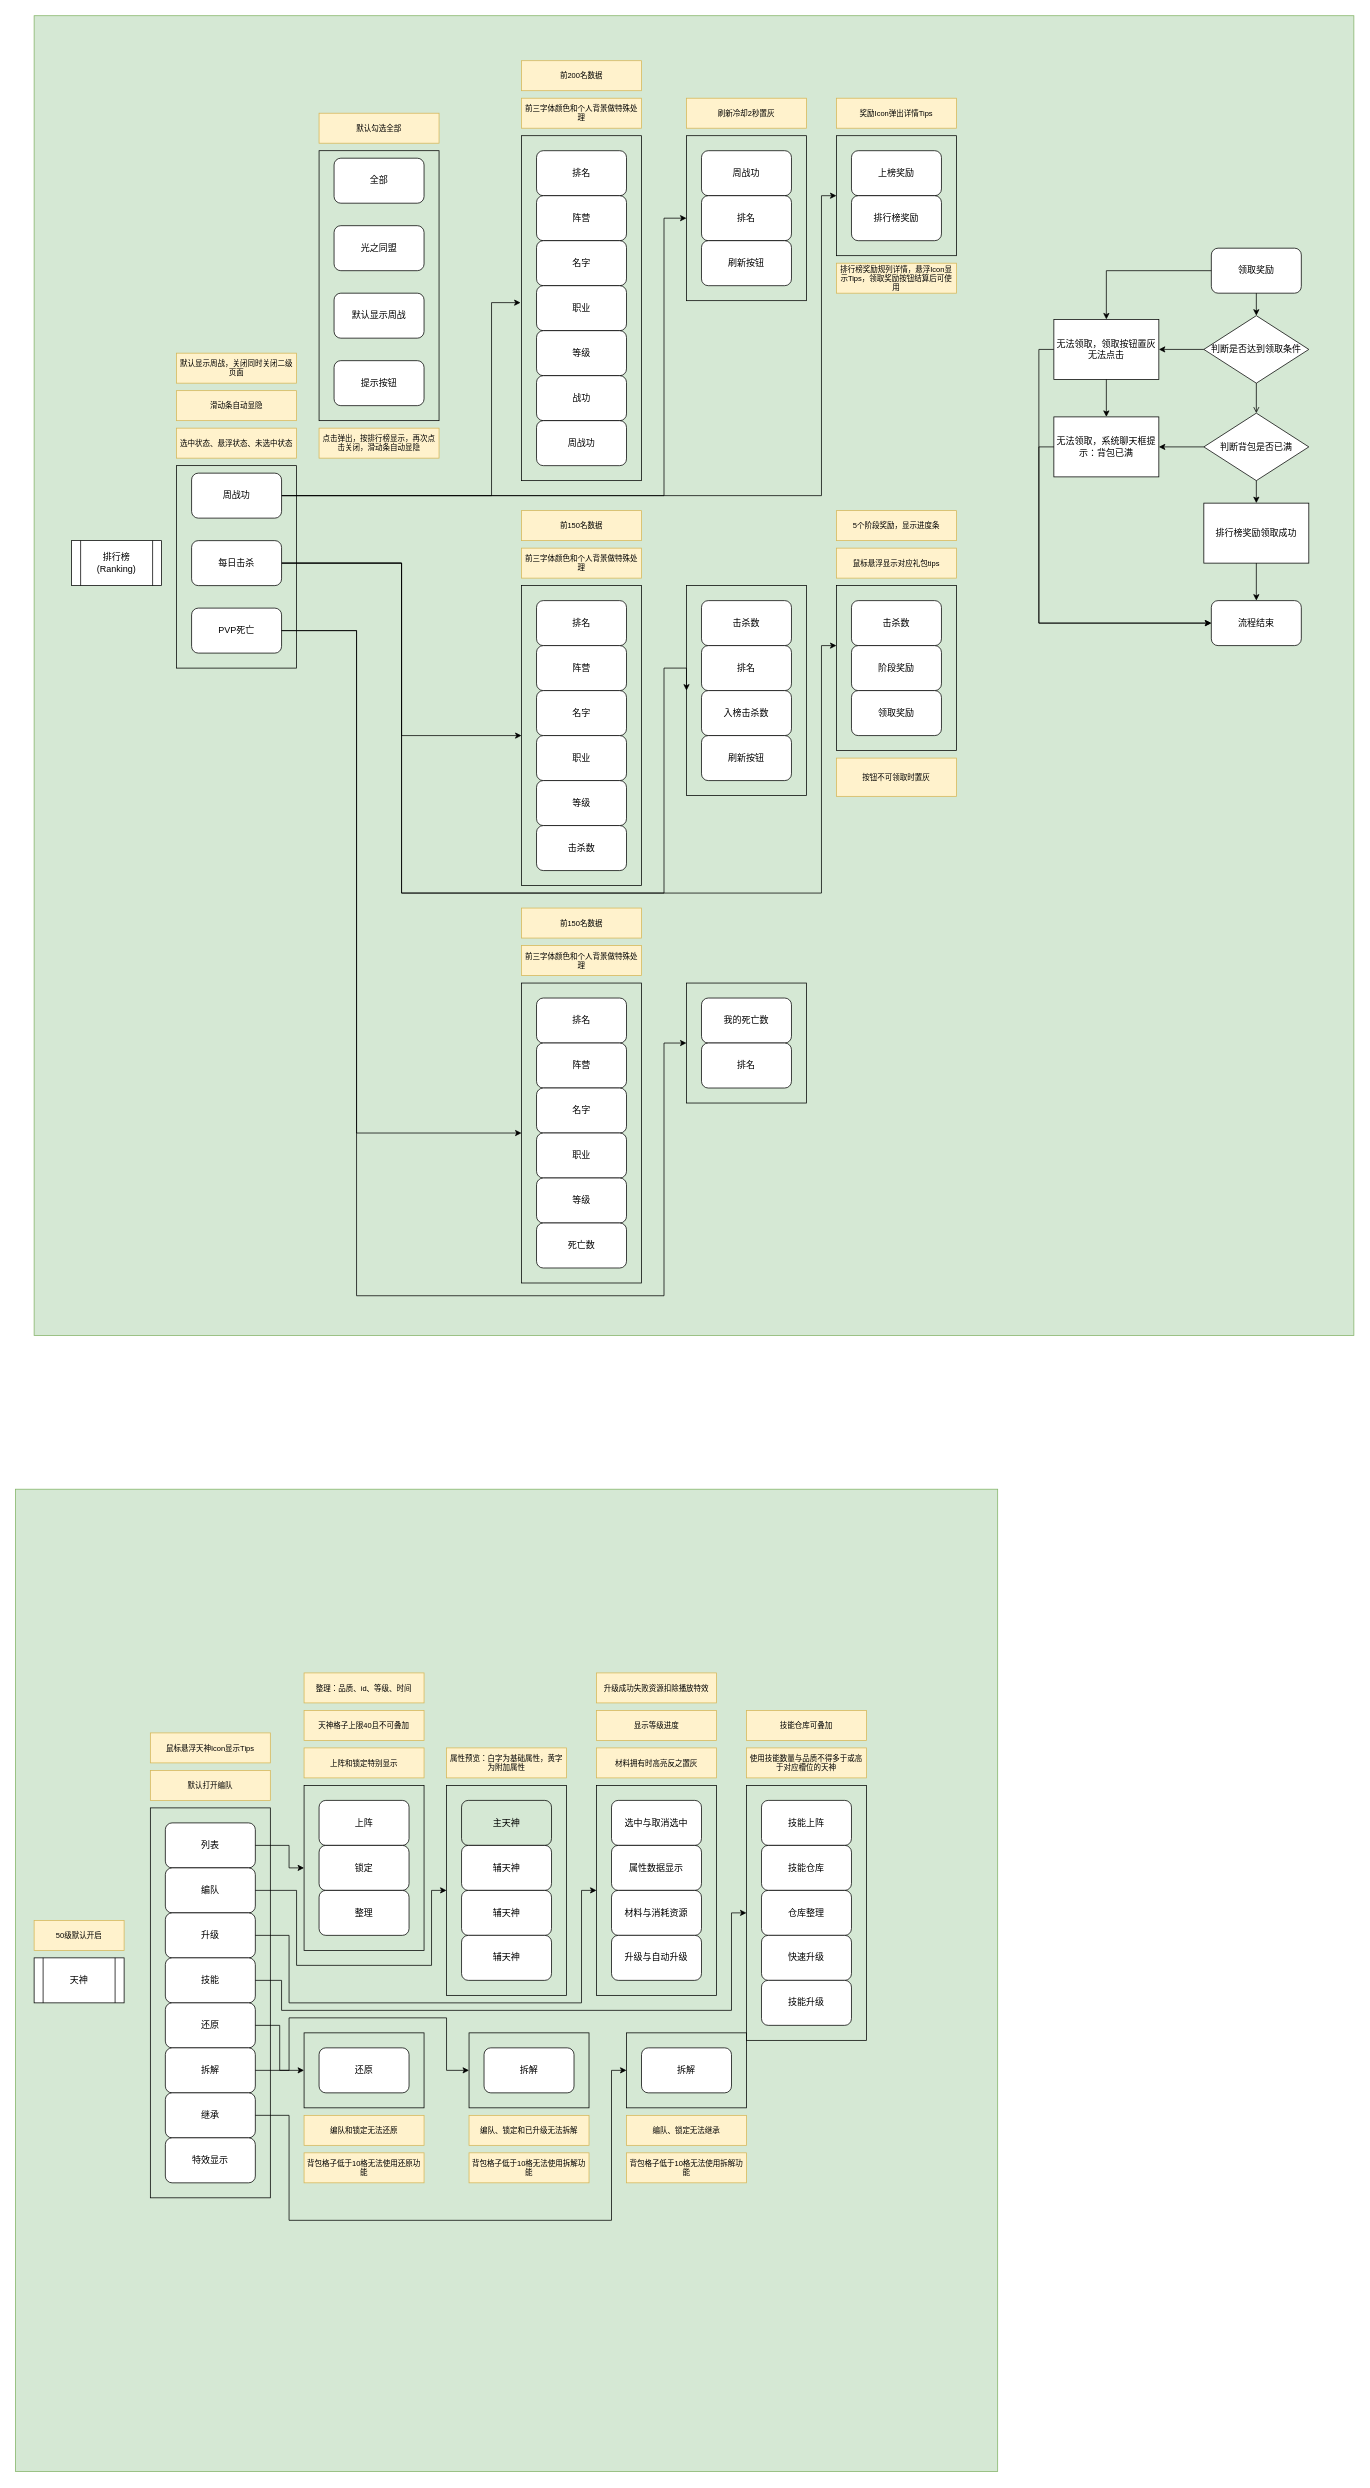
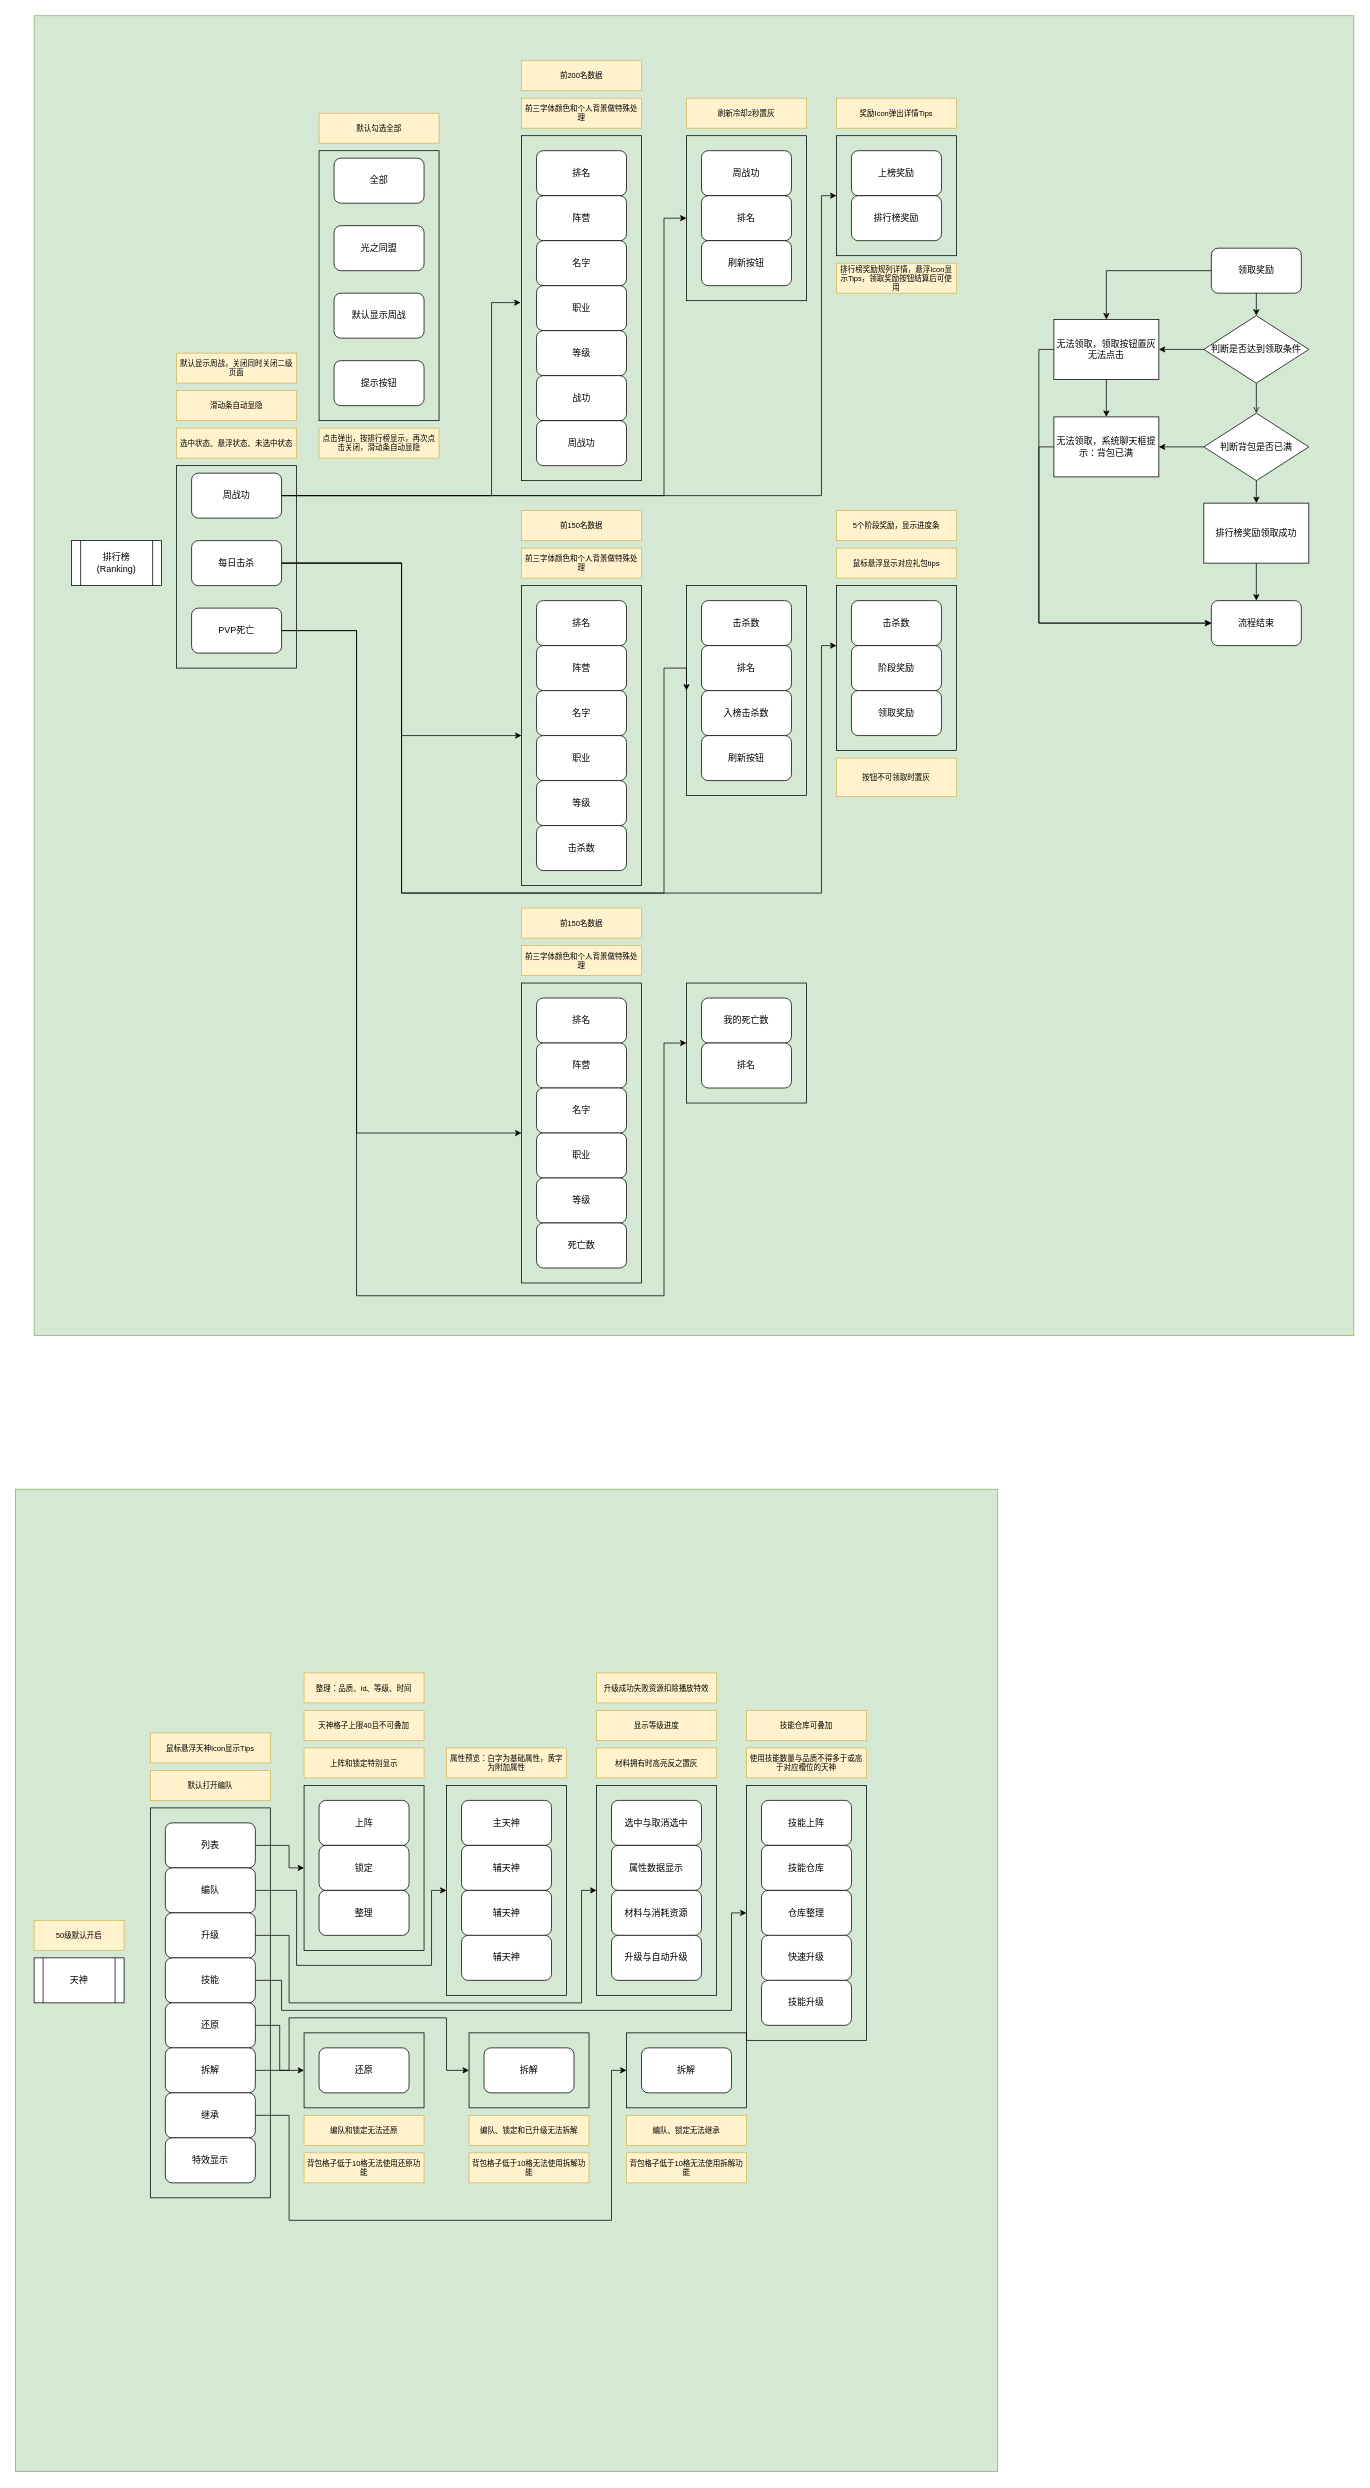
- <mxCell id="112" value="主天神" style="rounded=1;whiteSpace=wrap;html=1;fillColor=#d5e8d4;" vertex="1" parent="97"><mxGeometry x="595" y="415" width="120" height="60" as="geometry" /></mxCell>
+ <mxCell id="112" value="主天神" style="rounded=1;whiteSpace=wrap;html=1;" vertex="1" parent="97"><mxGeometry x="595" y="415" width="120" height="60" as="geometry" /></mxCell>
